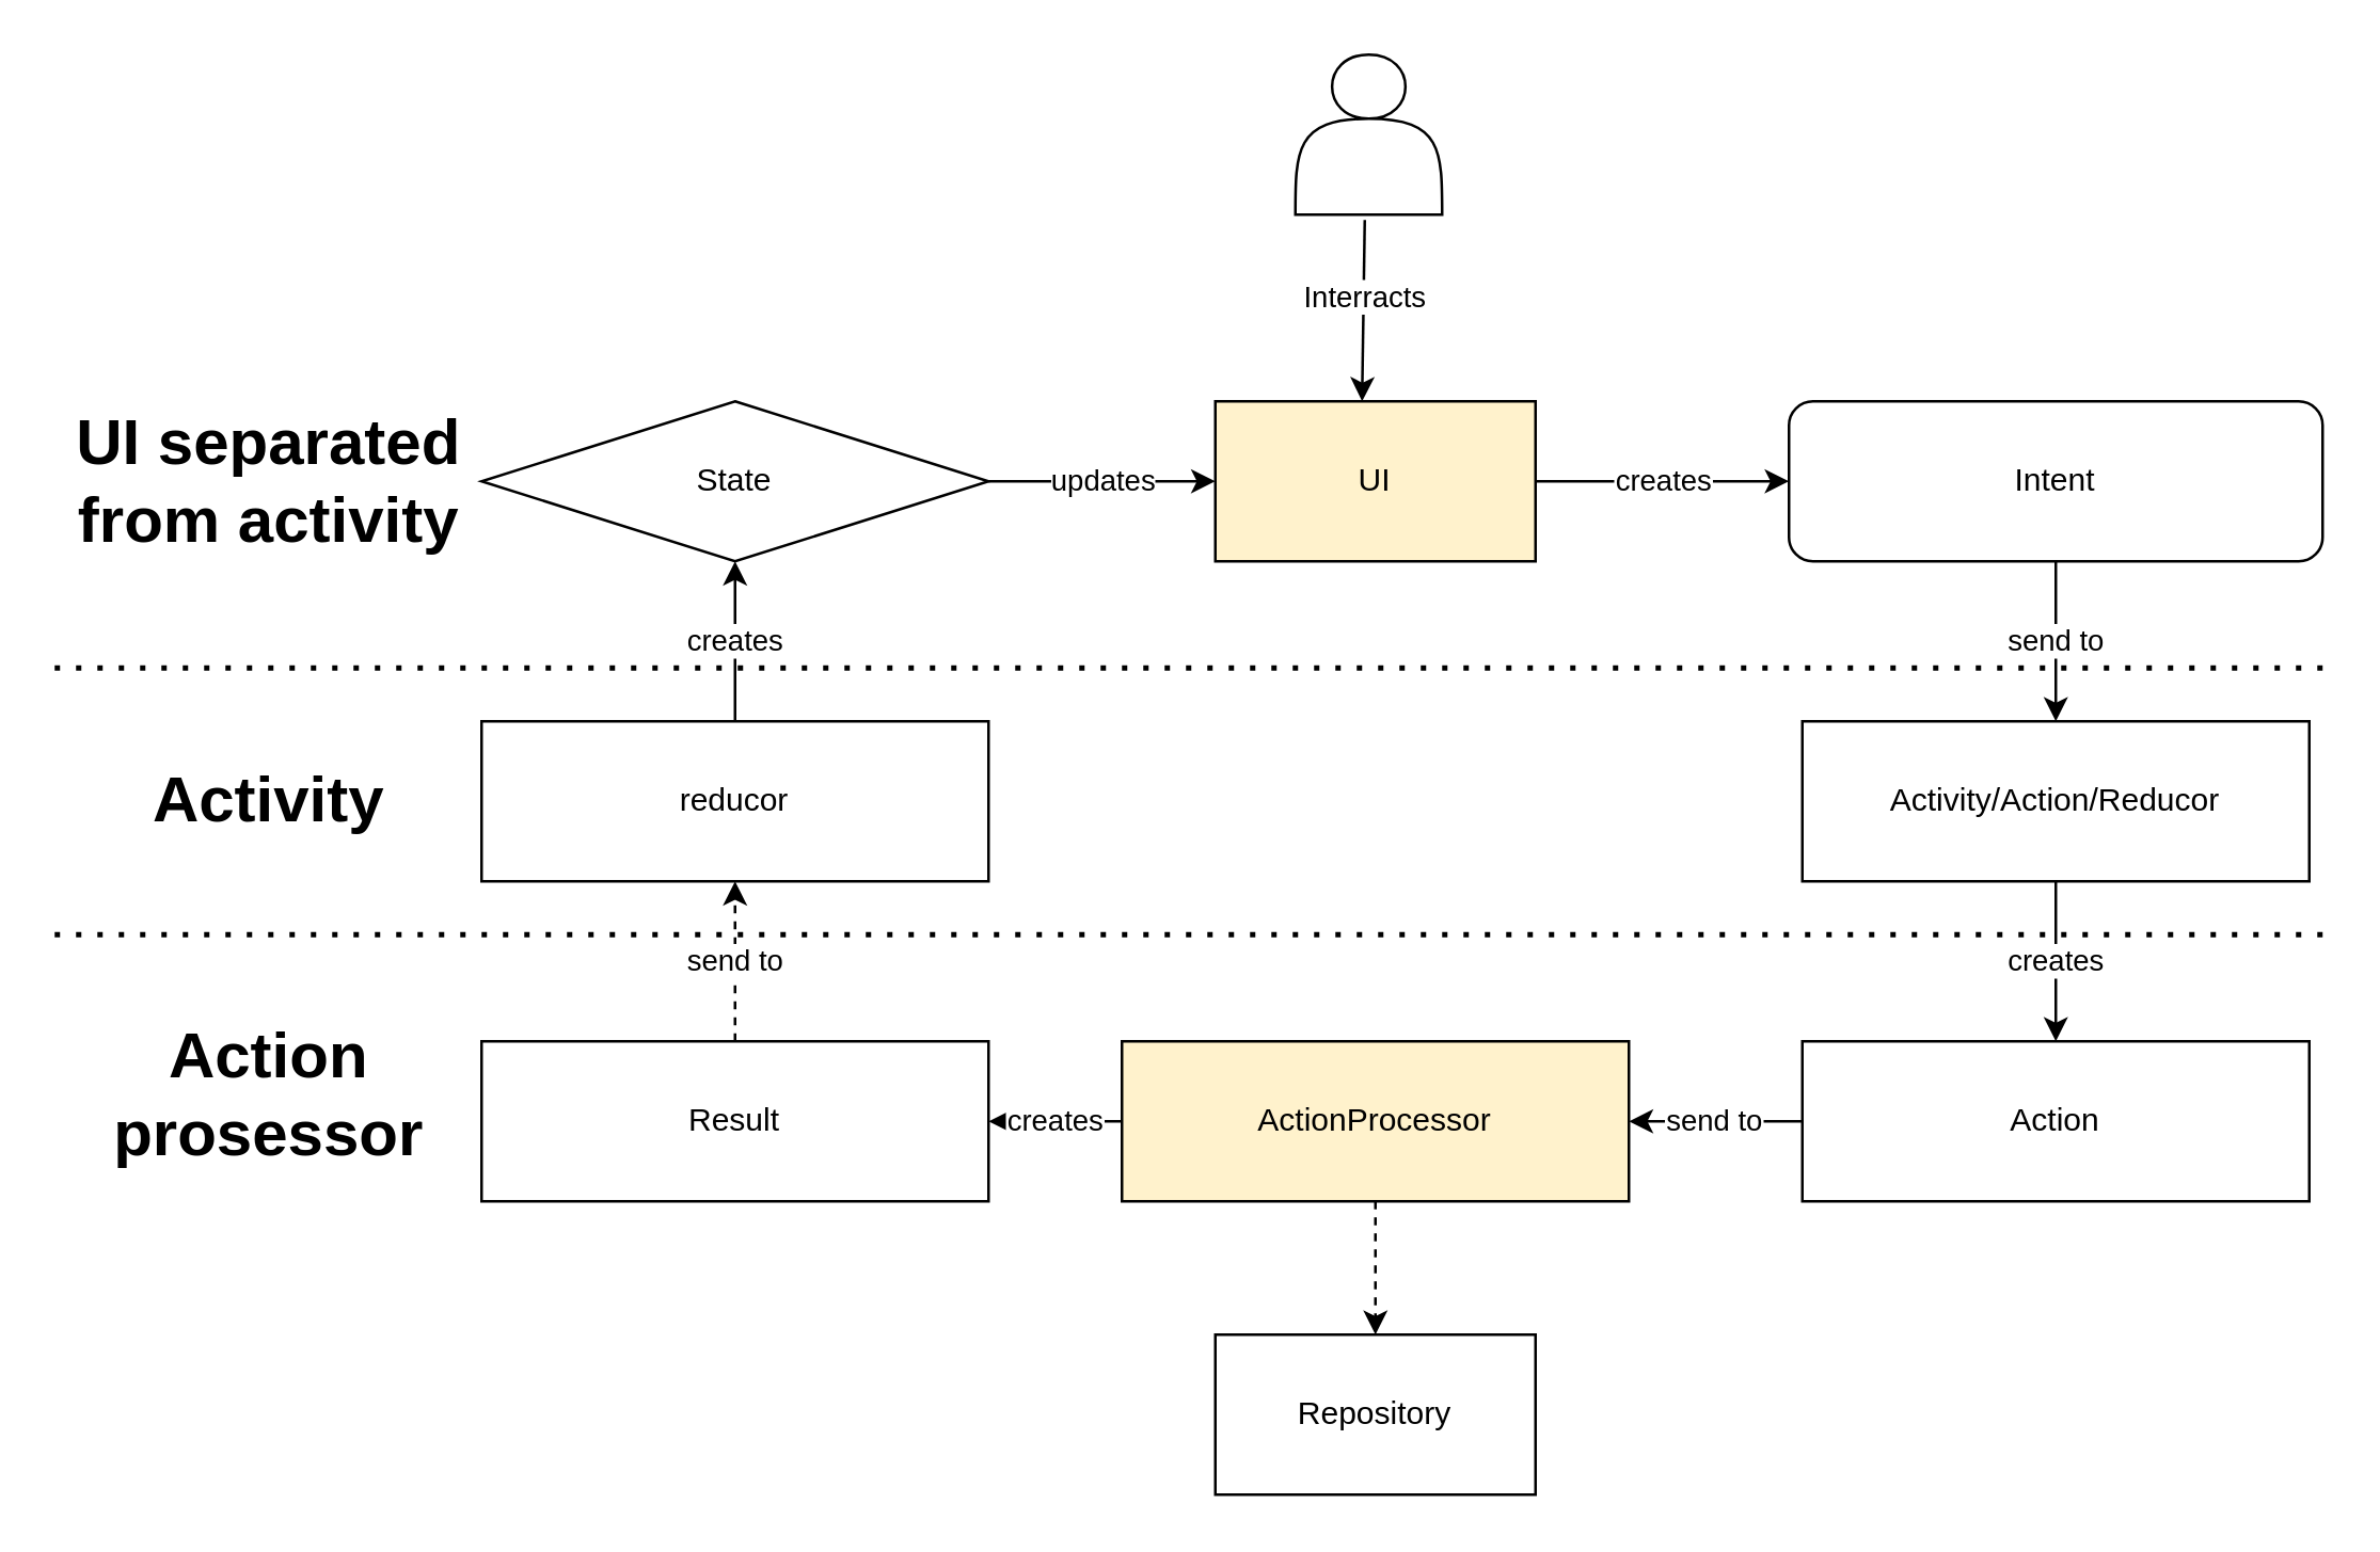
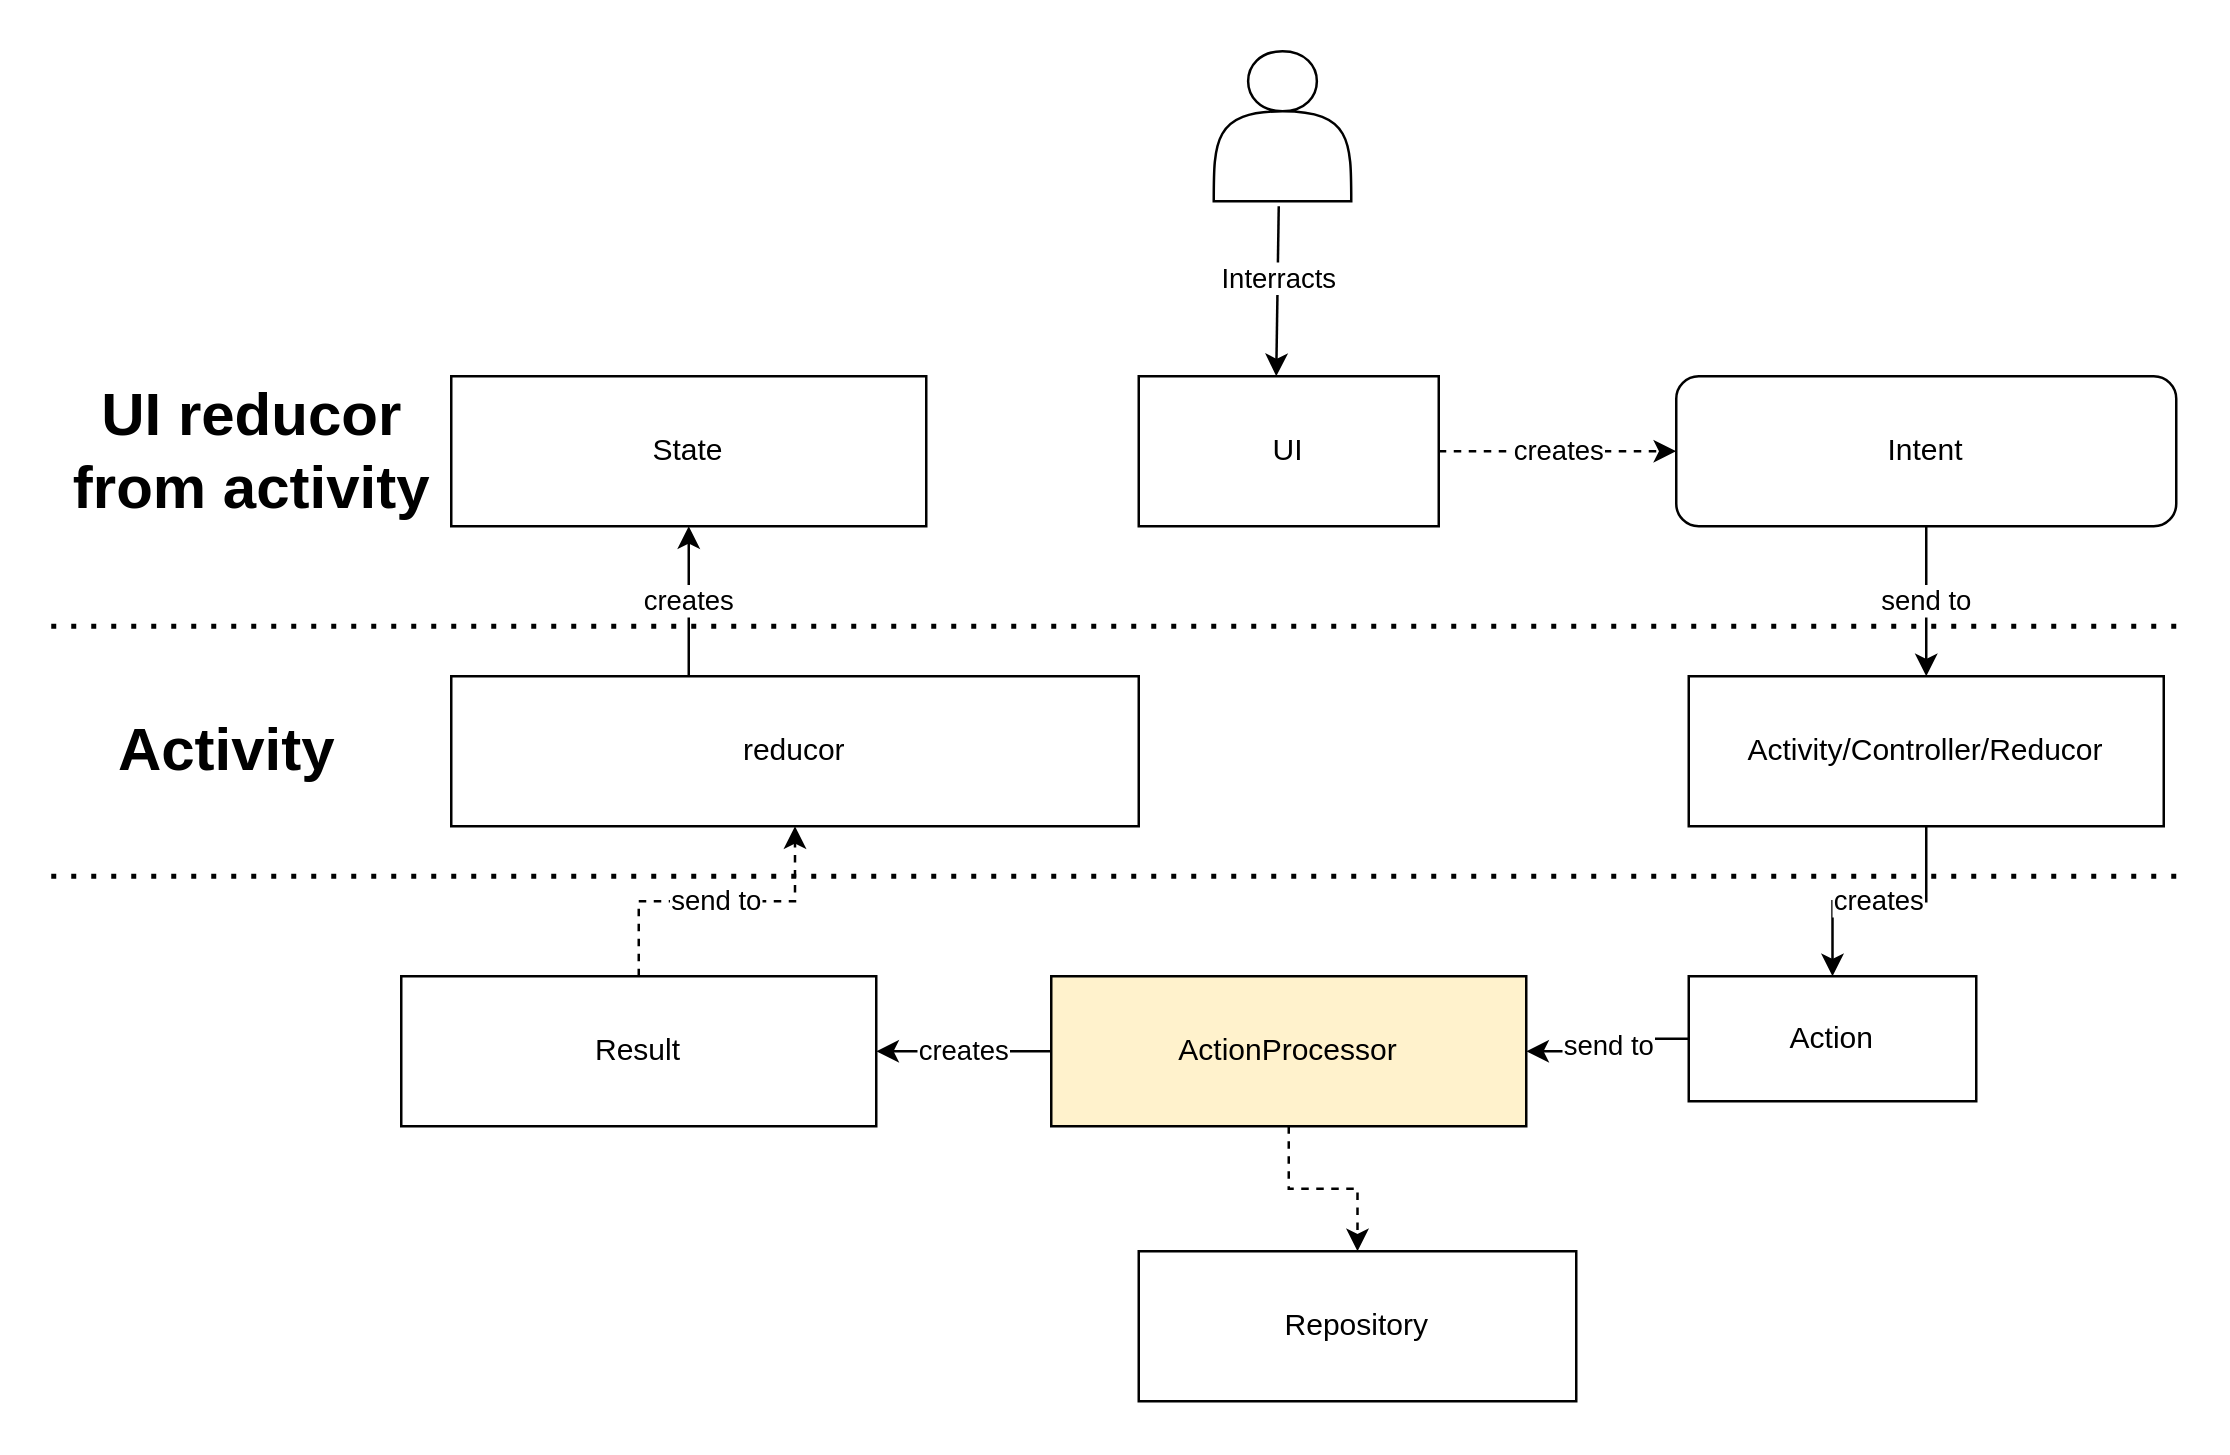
- <mxCell id="25" value="UI separated &lt;br&gt;from activity" style="text;strokeColor=none;fillColor=none;html=1;fontSize=24;fontStyle=1;verticalAlign=middle;align=center;" vertex="1" parent="1"><mxGeometry x="50" y="135" width="100" height="90" as="geometry" /></mxCell>
+ <mxCell id="25" value="UI reducor &lt;br&gt;from activity" style="text;strokeColor=none;fillColor=none;html=1;fontSize=24;fontStyle=1;verticalAlign=middle;align=center;" vertex="1" parent="1"><mxGeometry x="50" y="135" width="100" height="90" as="geometry" /></mxCell>
- <mxCell id="16" value="State" style="rhombus;whiteSpace=wrap;html=1;" vertex="1" parent="1"><mxGeometry x="180" y="150" width="190" height="60" as="geometry" /></mxCell>
+ <mxCell id="16" value="State" style="rounded=0;whiteSpace=wrap;html=1;" vertex="1" parent="1"><mxGeometry x="180" y="150" width="190" height="60" as="geometry" /></mxCell>
- <mxCell id="15" value="updates" style="edgeStyle=orthogonalEdgeStyle;rounded=0;orthogonalLoop=1;jettySize=auto;html=1;" edge="1" parent="1" source="16" target="3"><mxGeometry relative="1" as="geometry" /></mxCell>
- <mxCell id="3" value="UI" style="rounded=0;whiteSpace=wrap;html=1;fillColor=#fff2cc;" vertex="1" parent="1"><mxGeometry x="455" y="150" width="120" height="60" as="geometry" /></mxCell>
+ <mxCell id="3" value="UI" style="rounded=0;whiteSpace=wrap;html=1;" vertex="1" parent="1"><mxGeometry x="455" y="150" width="120" height="60" as="geometry" /></mxCell>
- <mxCell id="2" value="creates" style="edgeStyle=orthogonalEdgeStyle;rounded=0;orthogonalLoop=1;jettySize=auto;html=1;" edge="1" parent="1" source="3" target="5"><mxGeometry relative="1" as="geometry" /></mxCell>
+ <mxCell id="2" value="creates" style="edgeStyle=orthogonalEdgeStyle;rounded=0;orthogonalLoop=1;jettySize=auto;html=1;dashed=1;" edge="1" parent="1" source="3" target="5"><mxGeometry relative="1" as="geometry" /></mxCell>
- <mxCell id="21" value="Activity" style="text;strokeColor=none;fillColor=none;html=1;fontSize=24;fontStyle=1;verticalAlign=middle;align=center;" vertex="1" parent="1"><mxGeometry x="50" y="280" width="100" height="40" as="geometry" /></mxCell>
+ <mxCell id="21" value="Activity" style="text;strokeColor=none;fillColor=none;html=1;fontSize=24;fontStyle=1;verticalAlign=middle;align=center;" vertex="1" parent="1"><mxGeometry x="40" y="280" width="100" height="40" as="geometry" /></mxCell>
- <mxCell id="14" value="reducor" style="rounded=0;whiteSpace=wrap;html=1;" vertex="1" parent="1"><mxGeometry x="180" y="270" width="190" height="60" as="geometry" /></mxCell>
+ <mxCell id="14" value="reducor" style="rounded=0;whiteSpace=wrap;html=1;" vertex="1" parent="1"><mxGeometry x="180" y="270" width="275" height="60" as="geometry" /></mxCell>
- <mxCell id="7" value="Activity/Action/Reducor" style="rounded=0;whiteSpace=wrap;html=1;" vertex="1" parent="1"><mxGeometry x="675" y="270" width="190" height="60" as="geometry" /></mxCell>
+ <mxCell id="7" value="Activity/Controller/Reducor" style="rounded=0;whiteSpace=wrap;html=1;" vertex="1" parent="1"><mxGeometry x="675" y="270" width="190" height="60" as="geometry" /></mxCell>
- <mxCell id="26" value="Action &lt;br&gt;prosessor" style="text;strokeColor=none;fillColor=none;html=1;fontSize=24;fontStyle=1;verticalAlign=middle;align=center;" vertex="1" parent="1"><mxGeometry x="50" y="390" width="100" height="40" as="geometry" /></mxCell>
- <mxCell id="18" value="Result" style="rounded=0;whiteSpace=wrap;html=1;" vertex="1" parent="1"><mxGeometry x="180" y="390" width="190" height="60" as="geometry" /></mxCell>
+ <mxCell id="18" value="Result" style="rounded=0;whiteSpace=wrap;html=1;" vertex="1" parent="1"><mxGeometry x="160" y="390" width="190" height="60" as="geometry" /></mxCell>
- <mxCell id="9" value="Action" style="rounded=0;whiteSpace=wrap;html=1;" vertex="1" parent="1"><mxGeometry x="675" y="390" width="190" height="60" as="geometry" /></mxCell>
+ <mxCell id="9" value="Action" style="rounded=0;whiteSpace=wrap;html=1;" vertex="1" parent="1"><mxGeometry x="675" y="390" width="115" height="50" as="geometry" /></mxCell>
- <mxCell id="27" value="Repository" style="rounded=0;whiteSpace=wrap;html=1;" vertex="1" parent="1"><mxGeometry x="455" y="500" width="120" height="60" as="geometry" /></mxCell>
+ <mxCell id="27" value="Repository" style="rounded=0;whiteSpace=wrap;html=1;" vertex="1" parent="1"><mxGeometry x="455" y="500" width="175" height="60" as="geometry" /></mxCell>
